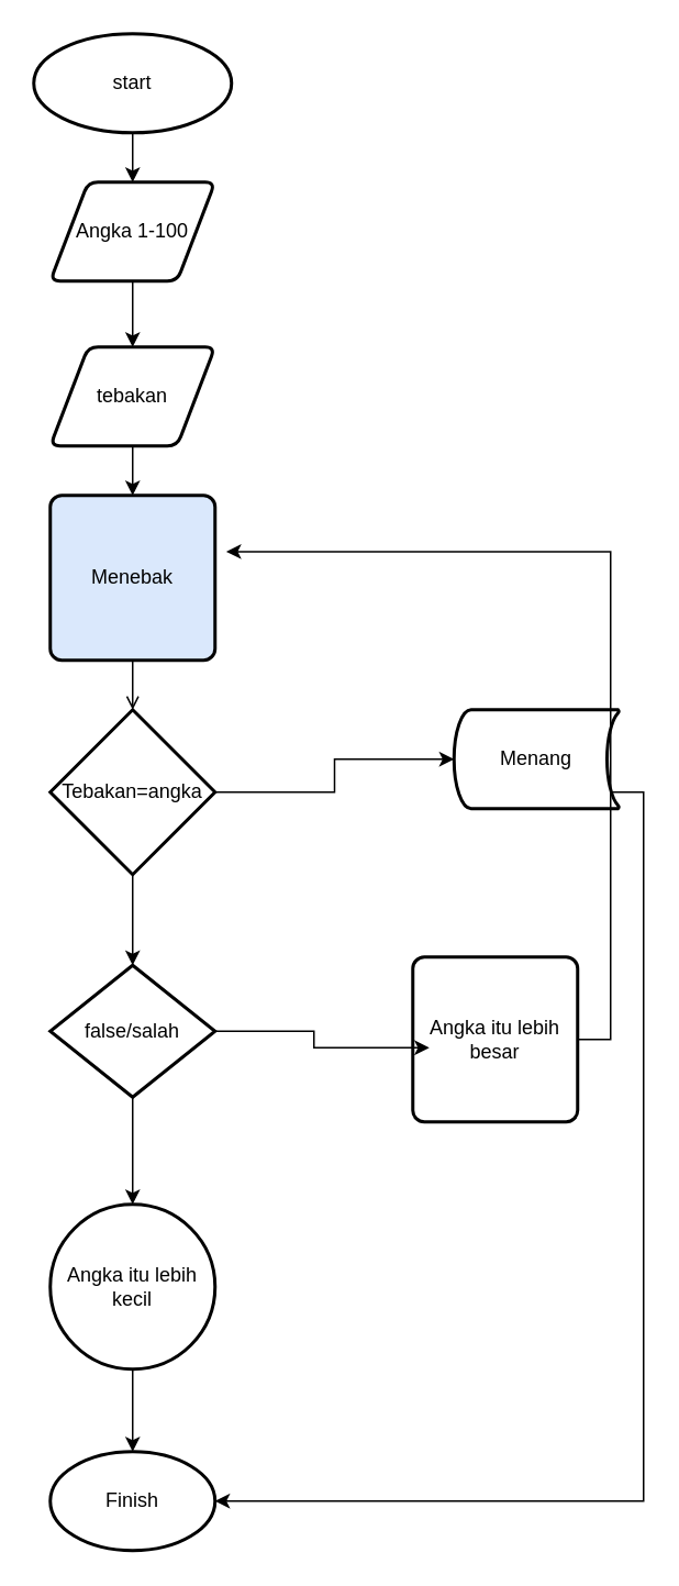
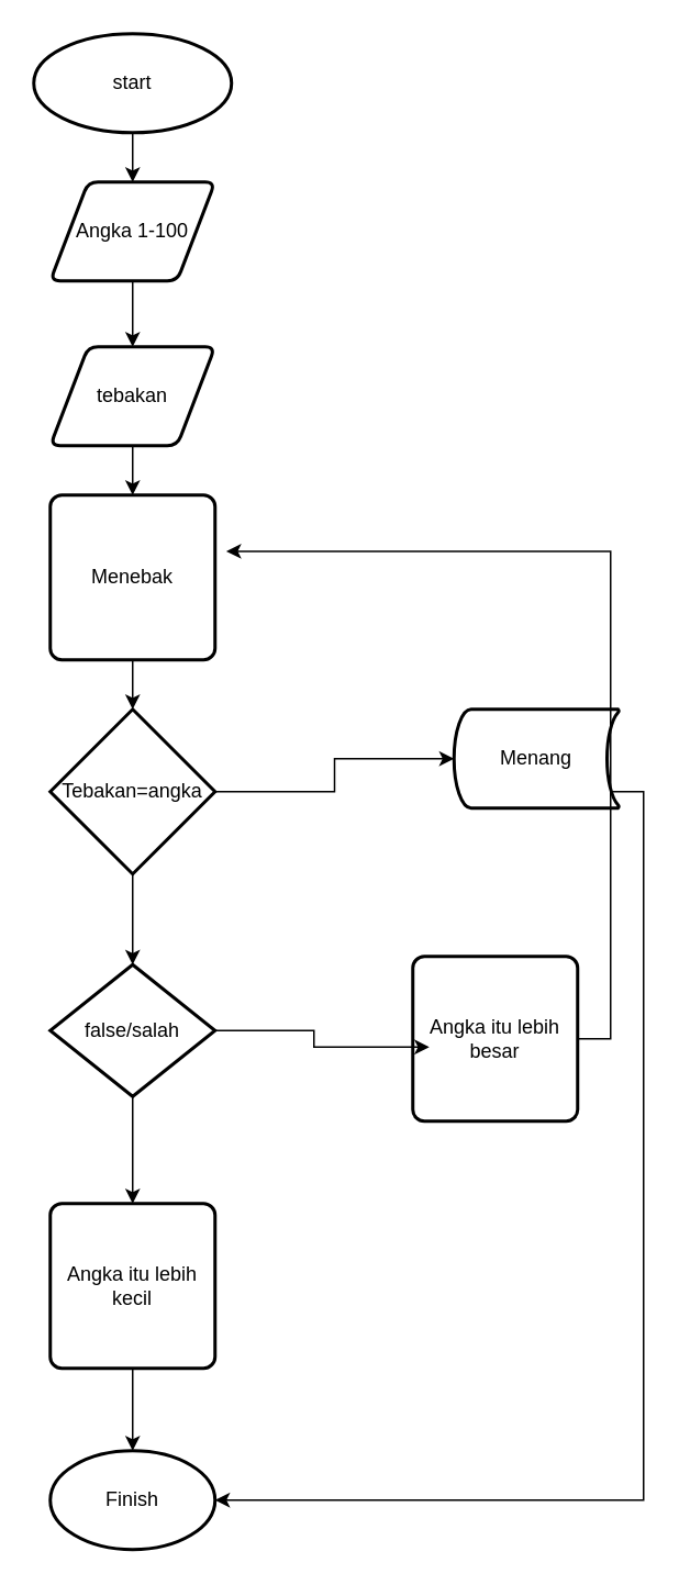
- <mxCell id="9" value="Menebak" style="rounded=1;whiteSpace=wrap;html=1;absoluteArcSize=1;arcSize=14;strokeWidth=2;fillColor=#dae8fc;" vertex="1" parent="1"><mxGeometry x="30" y="300" width="100" height="100" as="geometry" /></mxCell>
+ <mxCell id="9" value="Menebak" style="rounded=1;whiteSpace=wrap;html=1;absoluteArcSize=1;arcSize=14;strokeWidth=2;" vertex="1" parent="1"><mxGeometry x="30" y="300" width="100" height="100" as="geometry" /></mxCell>
- <mxCell id="12" style="edgeStyle=orthogonalEdgeStyle;rounded=0;orthogonalLoop=1;jettySize=auto;html=1;exitX=0.5;exitY=1;exitDx=0;exitDy=0;entryX=0.5;entryY=0;entryDx=0;entryDy=0;entryPerimeter=0;endArrow=open;" edge="1" parent="1" source="9" target="11"><mxGeometry relative="1" as="geometry" /></mxCell>
+ <mxCell id="12" style="edgeStyle=orthogonalEdgeStyle;rounded=0;orthogonalLoop=1;jettySize=auto;html=1;exitX=0.5;exitY=1;exitDx=0;exitDy=0;entryX=0.5;entryY=0;entryDx=0;entryDy=0;entryPerimeter=0;" edge="1" parent="1" source="9" target="11"><mxGeometry relative="1" as="geometry" /></mxCell>
- <mxCell id="19" value="Angka itu lebih kecil" style="ellipse;whiteSpace=wrap;html=1;absoluteArcSize=1;arcSize=14;strokeWidth=2;" vertex="1" parent="1"><mxGeometry x="30" y="730" width="100" height="100" as="geometry" /></mxCell>
+ <mxCell id="19" value="Angka itu lebih kecil" style="rounded=1;whiteSpace=wrap;html=1;absoluteArcSize=1;arcSize=14;strokeWidth=2;" vertex="1" parent="1"><mxGeometry x="30" y="730" width="100" height="100" as="geometry" /></mxCell>
